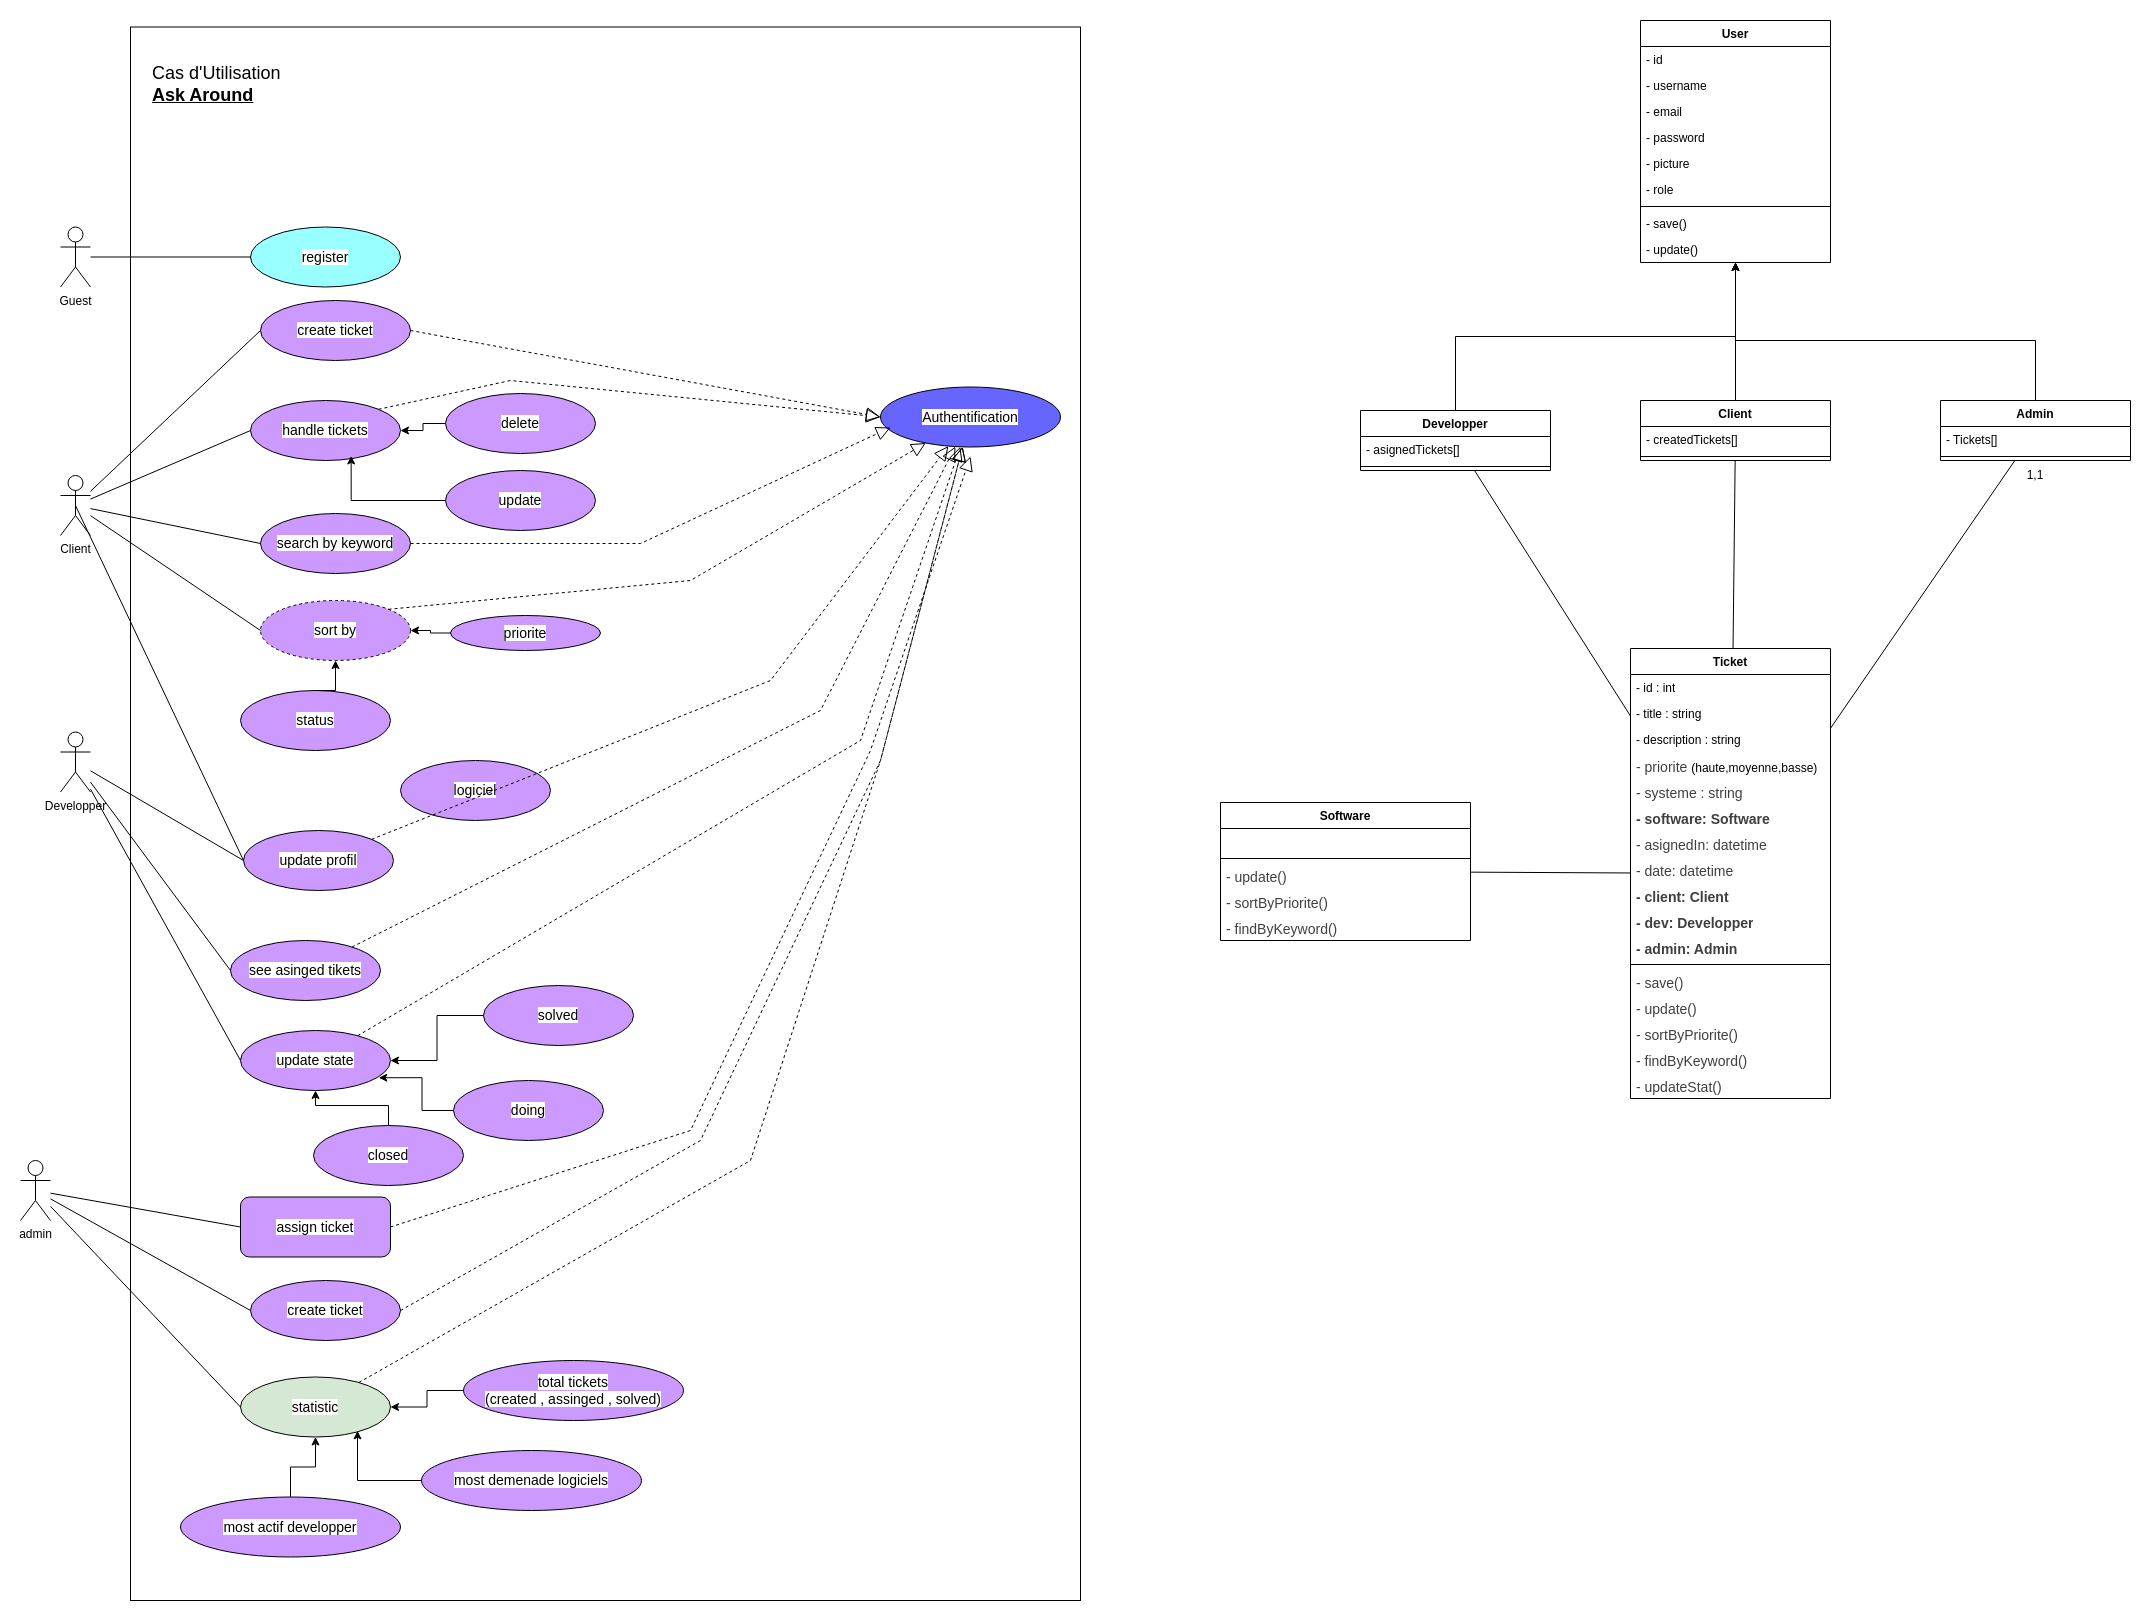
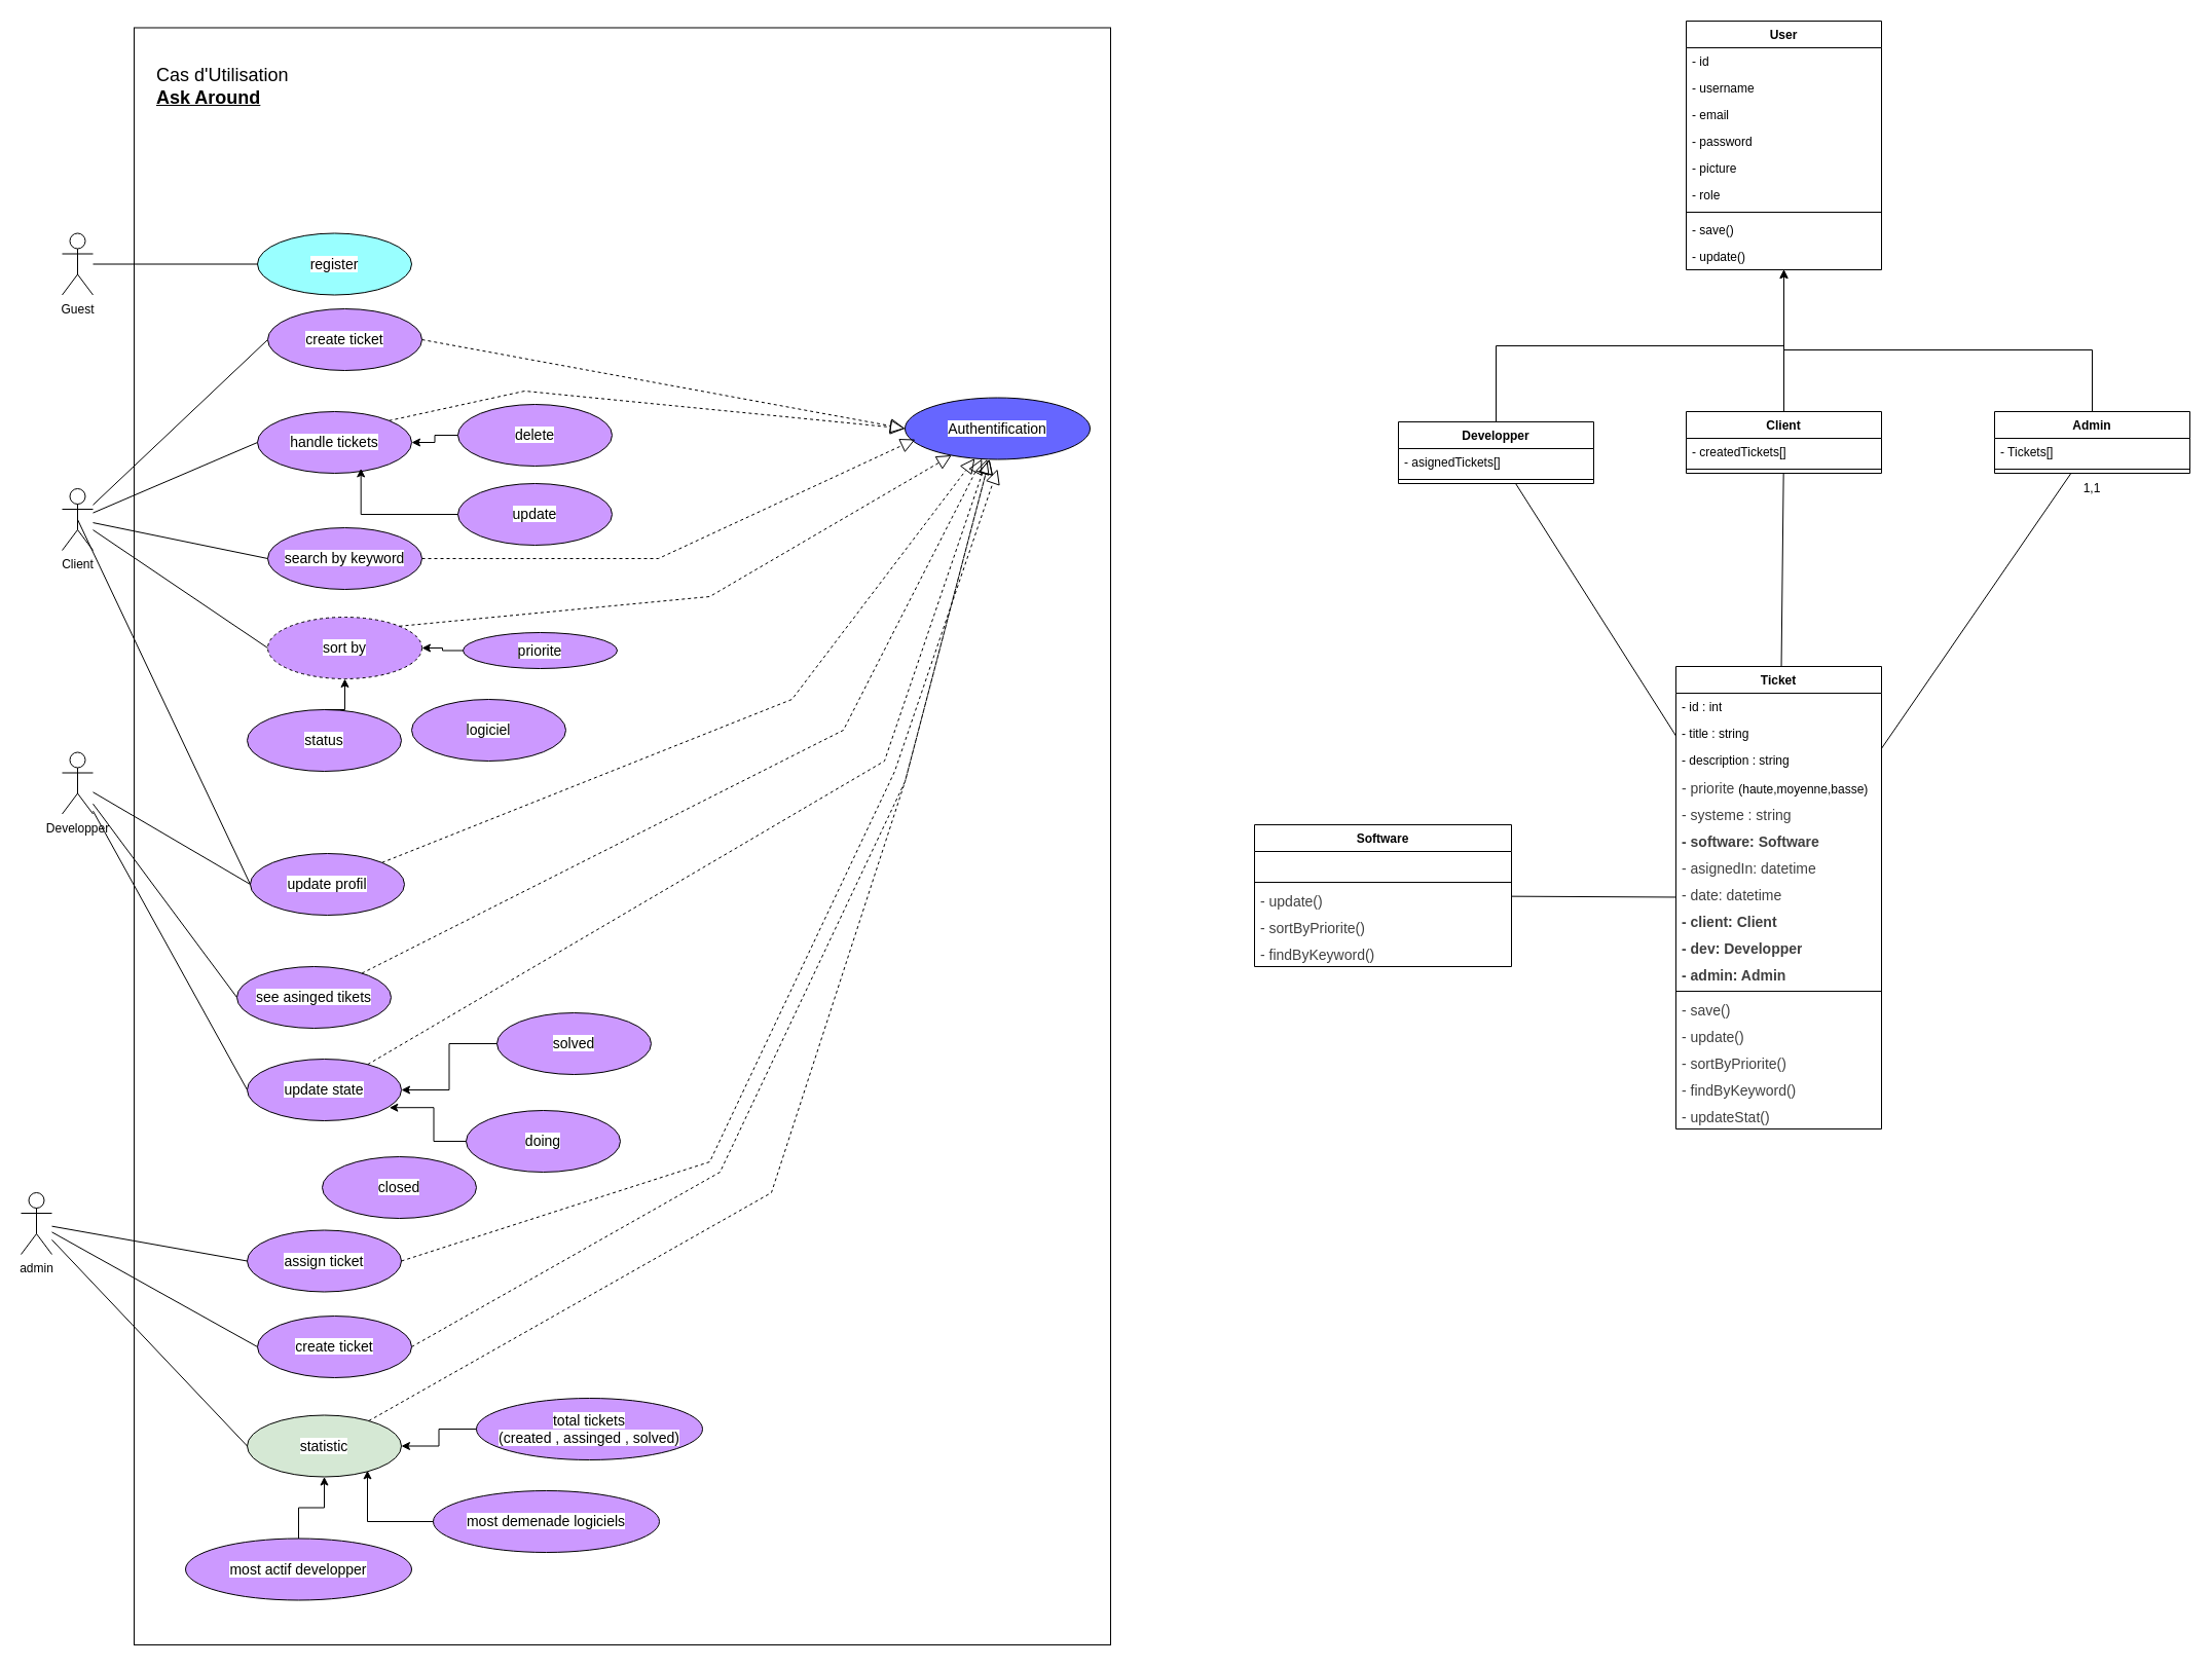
- <mxCell id="36" value="&lt;div style=&quot;text-align: start;&quot;&gt;&lt;font face=&quot;Nunito Sans, sans-serif&quot;&gt;&lt;span style=&quot;font-size: 14px; white-space-collapse: preserve; background-color: rgb(255, 255, 255);&quot;&gt;logiciel&lt;/span&gt;&lt;/font&gt;&lt;/div&gt;" style="ellipse;whiteSpace=wrap;html=1;fillColor=#CC99FF;" parent="1" vertex="1"><mxGeometry x="400" y="760" width="150" height="60" as="geometry" /></mxCell>
+ <mxCell id="36" value="&lt;div style=&quot;text-align: start;&quot;&gt;&lt;font face=&quot;Nunito Sans, sans-serif&quot;&gt;&lt;span style=&quot;font-size: 14px; white-space-collapse: preserve; background-color: rgb(255, 255, 255);&quot;&gt;logiciel&lt;/span&gt;&lt;/font&gt;&lt;/div&gt;" style="ellipse;whiteSpace=wrap;html=1;fillColor=#CC99FF;" parent="1" vertex="1"><mxGeometry x="400" y="680" width="150" height="60" as="geometry" /></mxCell>
- <mxCell id="49" style="edgeStyle=orthogonalEdgeStyle;rounded=0;orthogonalLoop=1;jettySize=auto;html=1;entryX=0.5;entryY=1;entryDx=0;entryDy=0;exitX=0.5;exitY=0;exitDx=0;exitDy=0;" parent="1" source="46" target="32" edge="1"><mxGeometry relative="1" as="geometry"><mxPoint x="470" y="915" as="sourcePoint" /><mxPoint x="395" y="882" as="targetPoint" /></mxGeometry></mxCell>
- <mxCell id="51" value="&lt;div style=&quot;text-align: start;&quot;&gt;&lt;font face=&quot;Nunito Sans, sans-serif&quot; color=&quot;#000000&quot;&gt;&lt;span style=&quot;font-size: 14px; white-space-collapse: preserve; background-color: rgb(255, 255, 255);&quot;&gt;assign ticket&lt;/span&gt;&lt;/font&gt;&lt;/div&gt;" style="whiteSpace=wrap;html=1;fillColor=#CC99FF;rounded=1;" parent="1" vertex="1"><mxGeometry x="240" y="1196.5" width="150" height="60" as="geometry" /></mxCell>
+ <mxCell id="51" value="&lt;div style=&quot;text-align: start;&quot;&gt;&lt;font face=&quot;Nunito Sans, sans-serif&quot; color=&quot;#000000&quot;&gt;&lt;span style=&quot;font-size: 14px; white-space-collapse: preserve; background-color: rgb(255, 255, 255);&quot;&gt;assign ticket&lt;/span&gt;&lt;/font&gt;&lt;/div&gt;" style="ellipse;whiteSpace=wrap;html=1;fillColor=#CC99FF;" parent="1" vertex="1"><mxGeometry x="240" y="1196.5" width="150" height="60" as="geometry" /></mxCell>
